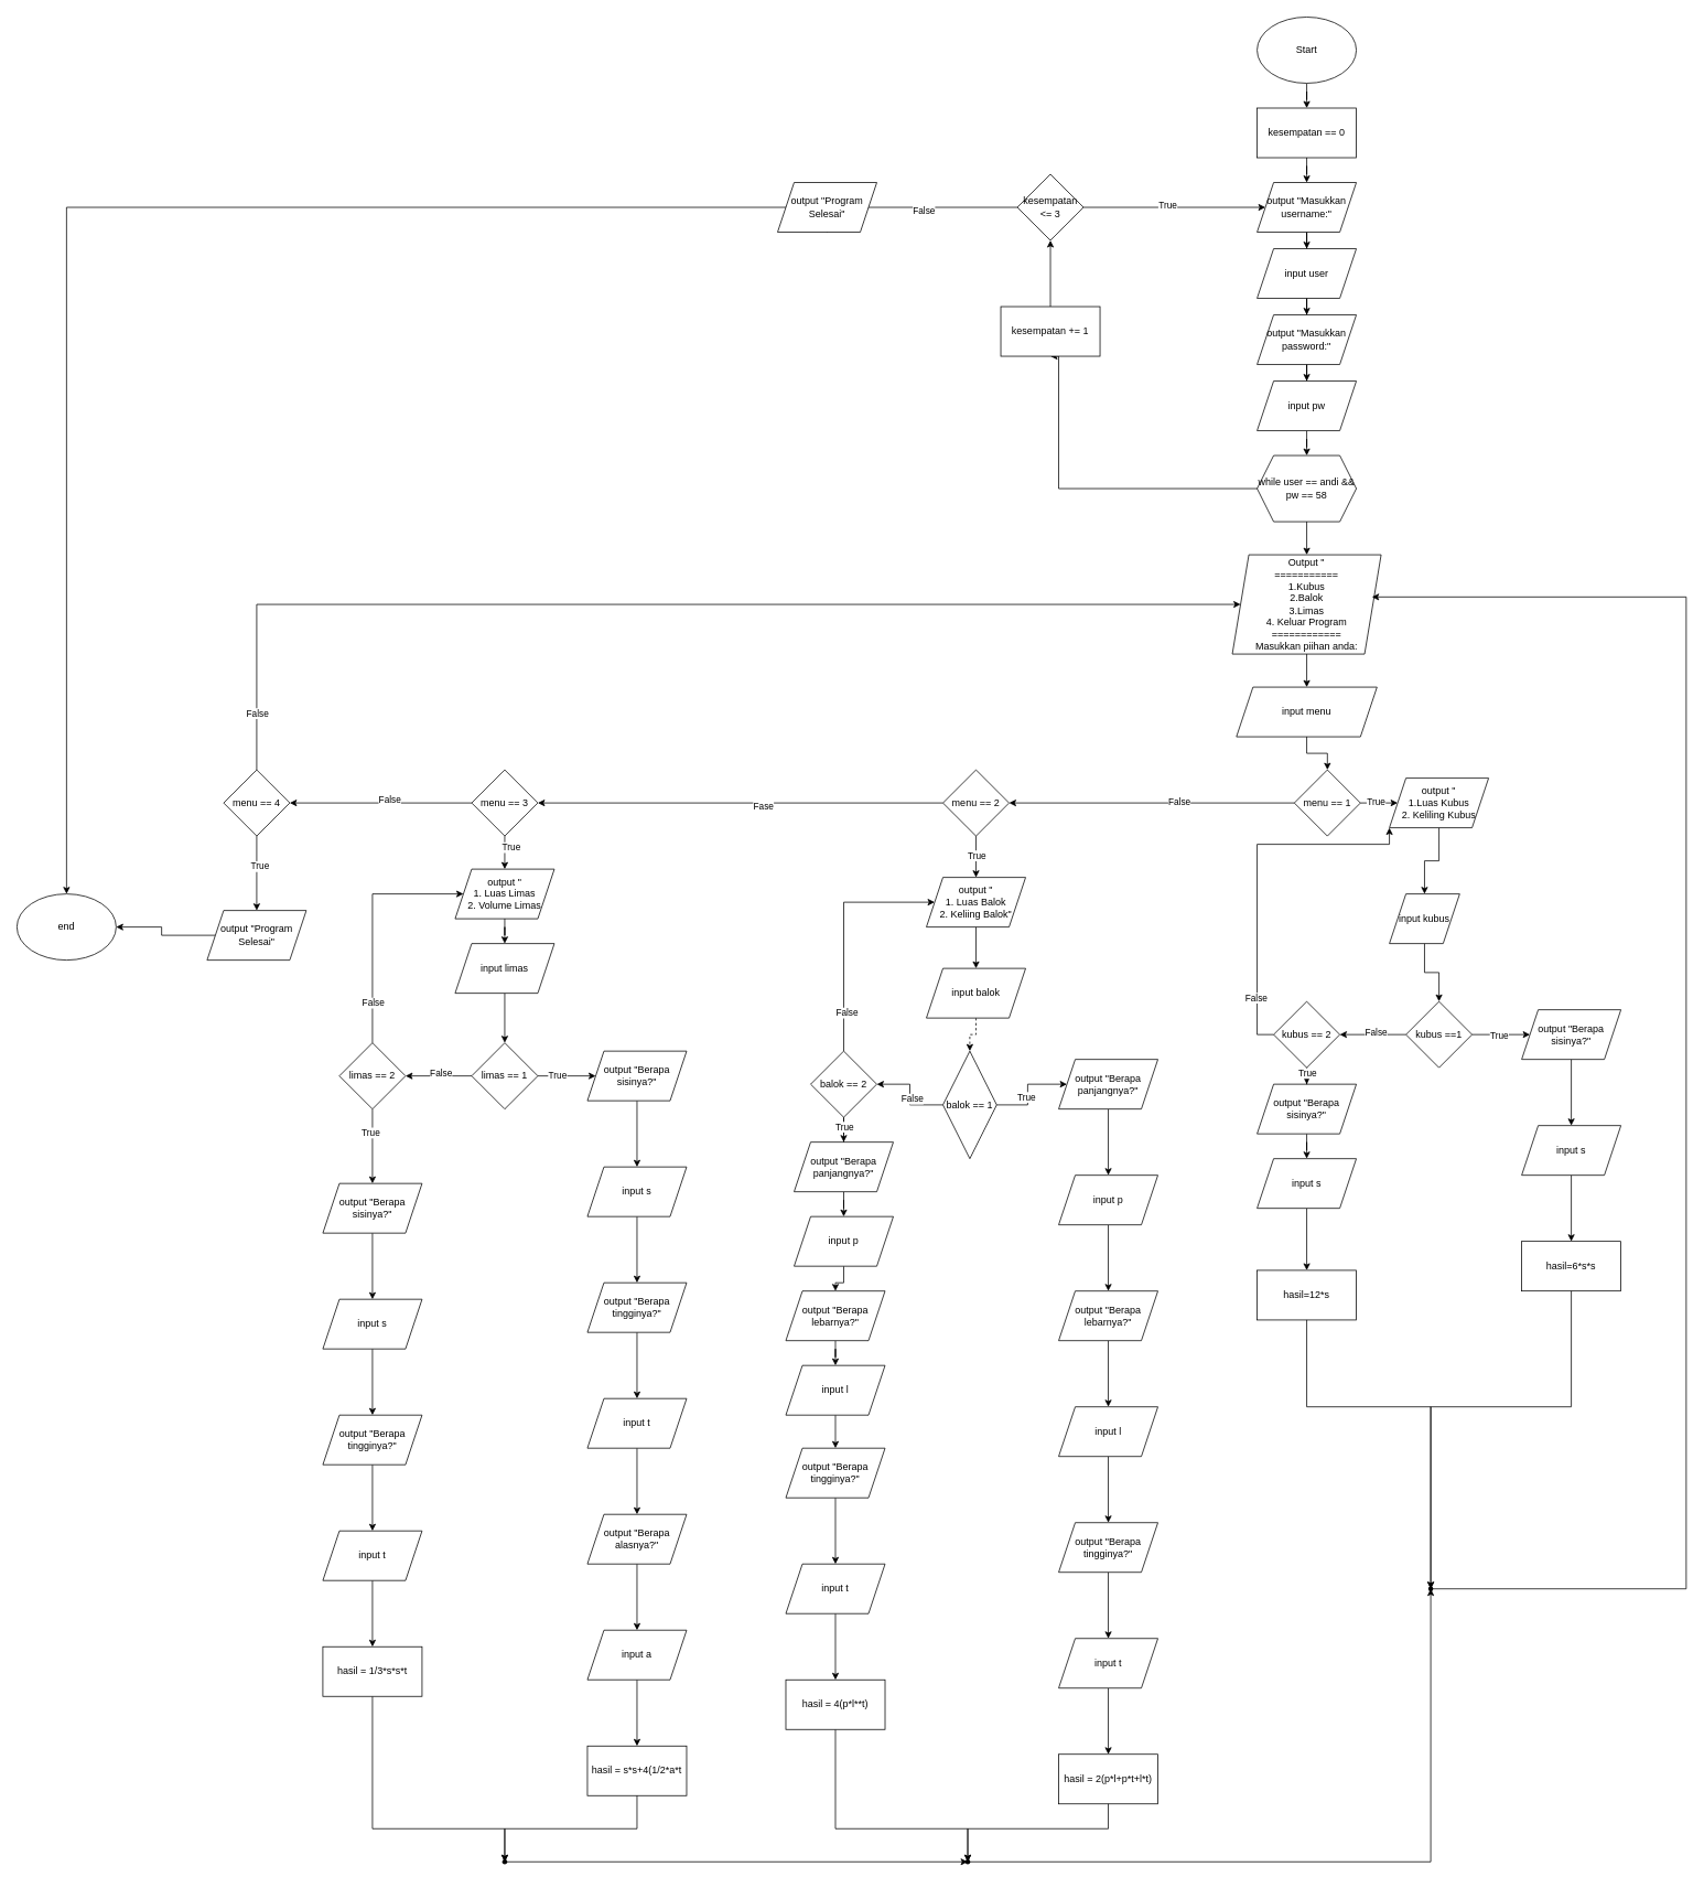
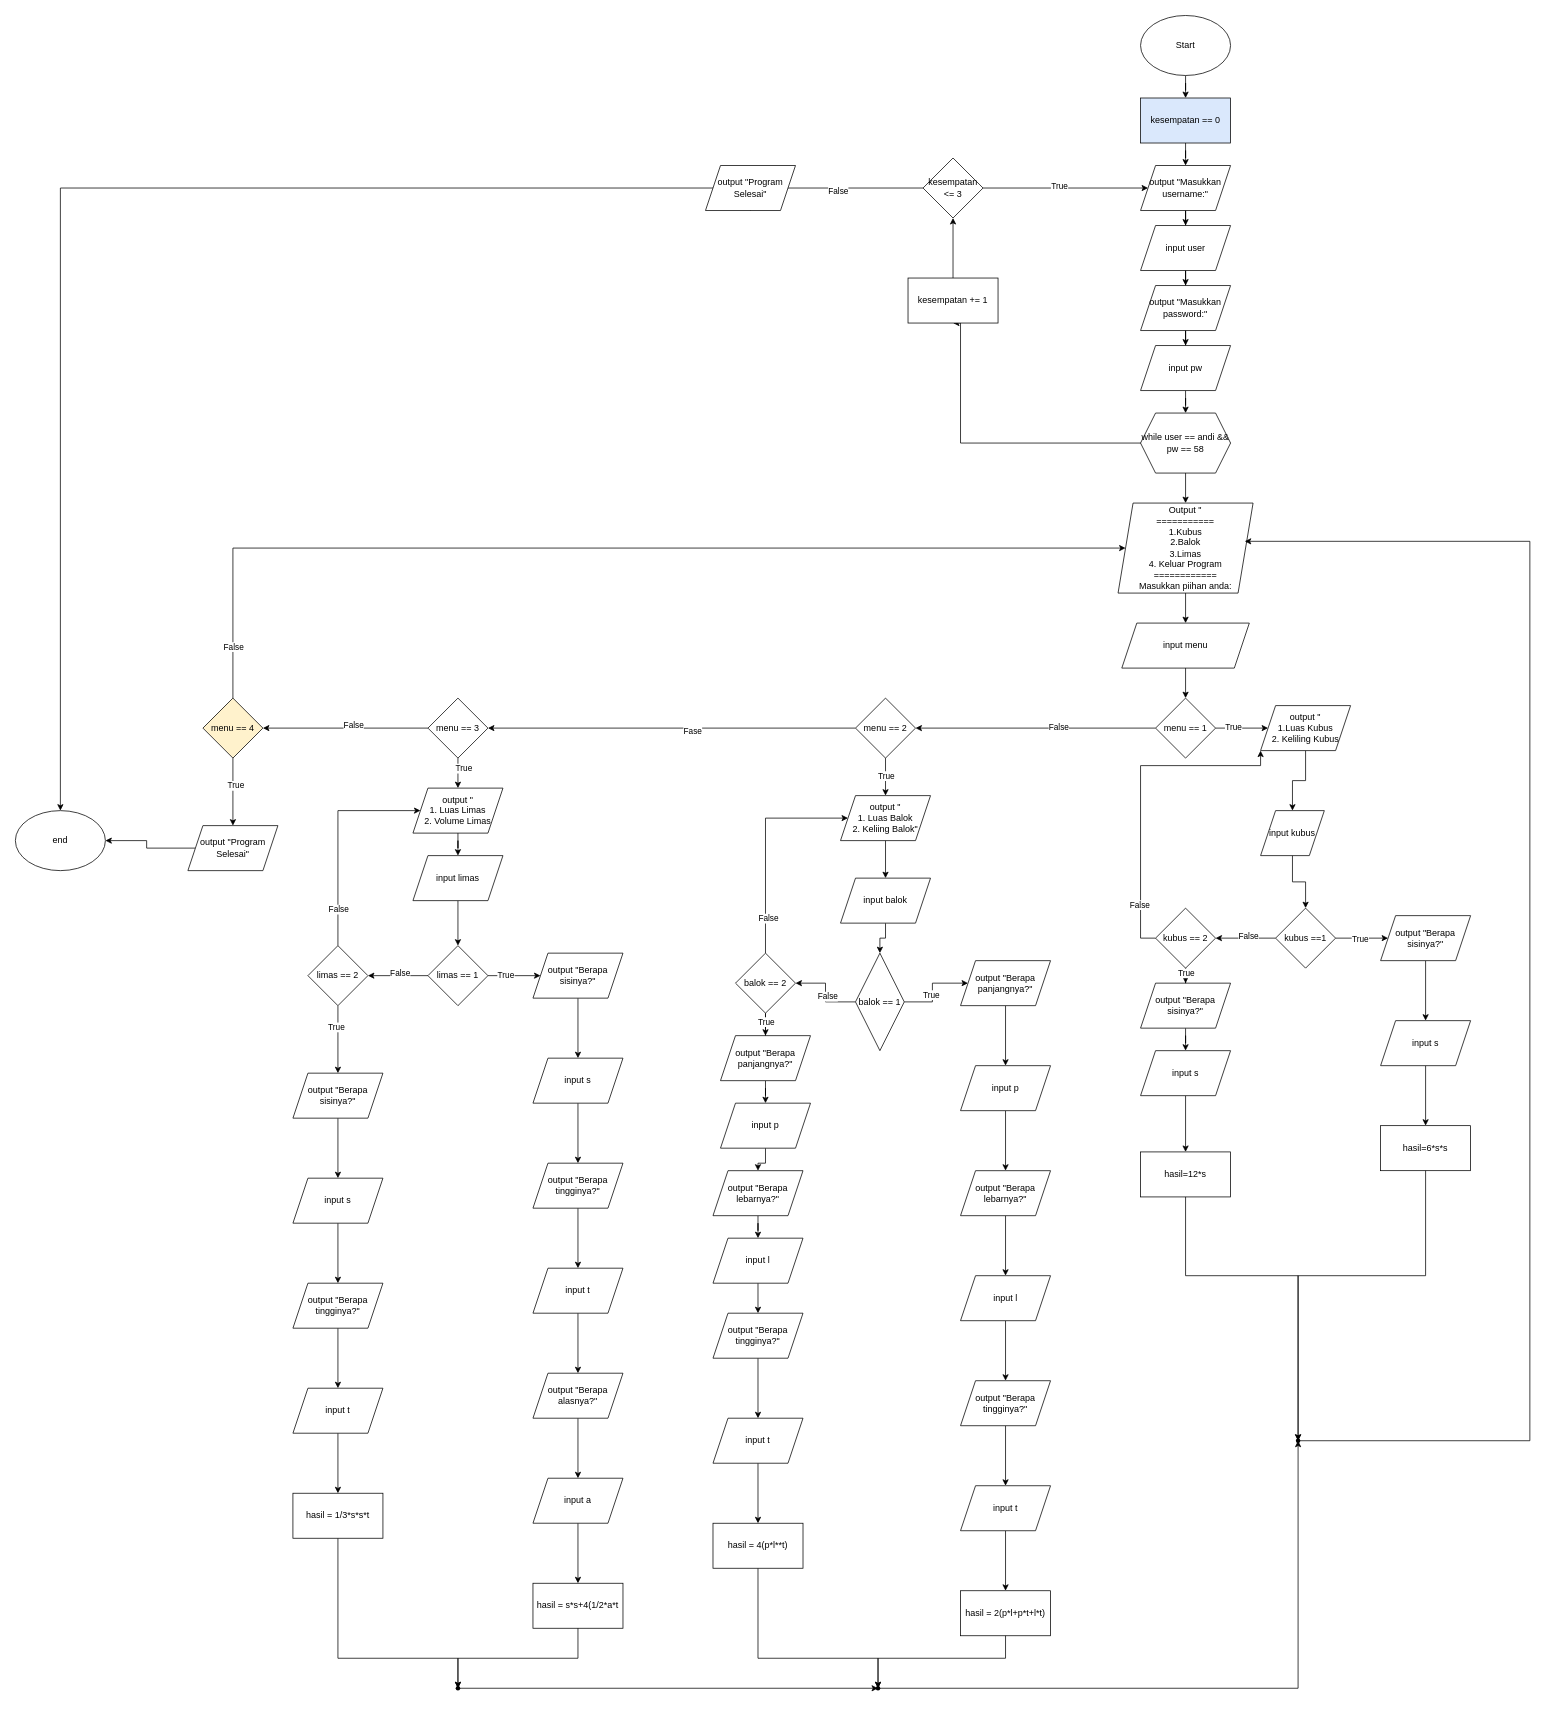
- <mxCell id="17" value="kesempatan == 0" style="rounded=0;whiteSpace=wrap;html=1;" vertex="1" parent="1"><mxGeometry x="1520" y="130" width="120" height="60" as="geometry" /></mxCell>
+ <mxCell id="17" value="kesempatan == 0" style="rounded=0;whiteSpace=wrap;html=1;fillColor=#dae8fc;" vertex="1" parent="1"><mxGeometry x="1520" y="130" width="120" height="60" as="geometry" /></mxCell>
- <mxCell id="153" value="menu == 4" style="rhombus;whiteSpace=wrap;html=1;" vertex="1" parent="1"><mxGeometry x="270" y="930" width="80" height="80" as="geometry" /></mxCell>
+ <mxCell id="153" value="menu == 4" style="rhombus;whiteSpace=wrap;html=1;fillColor=#fff2cc;" vertex="1" parent="1"><mxGeometry x="270" y="930" width="80" height="80" as="geometry" /></mxCell>
- <mxCell id="35" value="menu == 1" style="rhombus;whiteSpace=wrap;html=1;" vertex="1" parent="1"><mxGeometry x="1565" y="930" width="80" height="80" as="geometry" /></mxCell>
+ <mxCell id="35" value="menu == 1" style="rhombus;whiteSpace=wrap;html=1;" vertex="1" parent="1"><mxGeometry x="1540" y="930" width="80" height="80" as="geometry" /></mxCell>
- <mxCell id="62" value="" style="edgeStyle=orthogonalEdgeStyle;rounded=0;orthogonalLoop=1;jettySize=auto;html=1;dashed=1;" edge="1" parent="1" source="63" target="68"><mxGeometry relative="1" as="geometry" /></mxCell>
+ <mxCell id="62" value="" style="edgeStyle=orthogonalEdgeStyle;rounded=0;orthogonalLoop=1;jettySize=auto;html=1;" edge="1" parent="1" source="63" target="68"><mxGeometry relative="1" as="geometry" /></mxCell>
